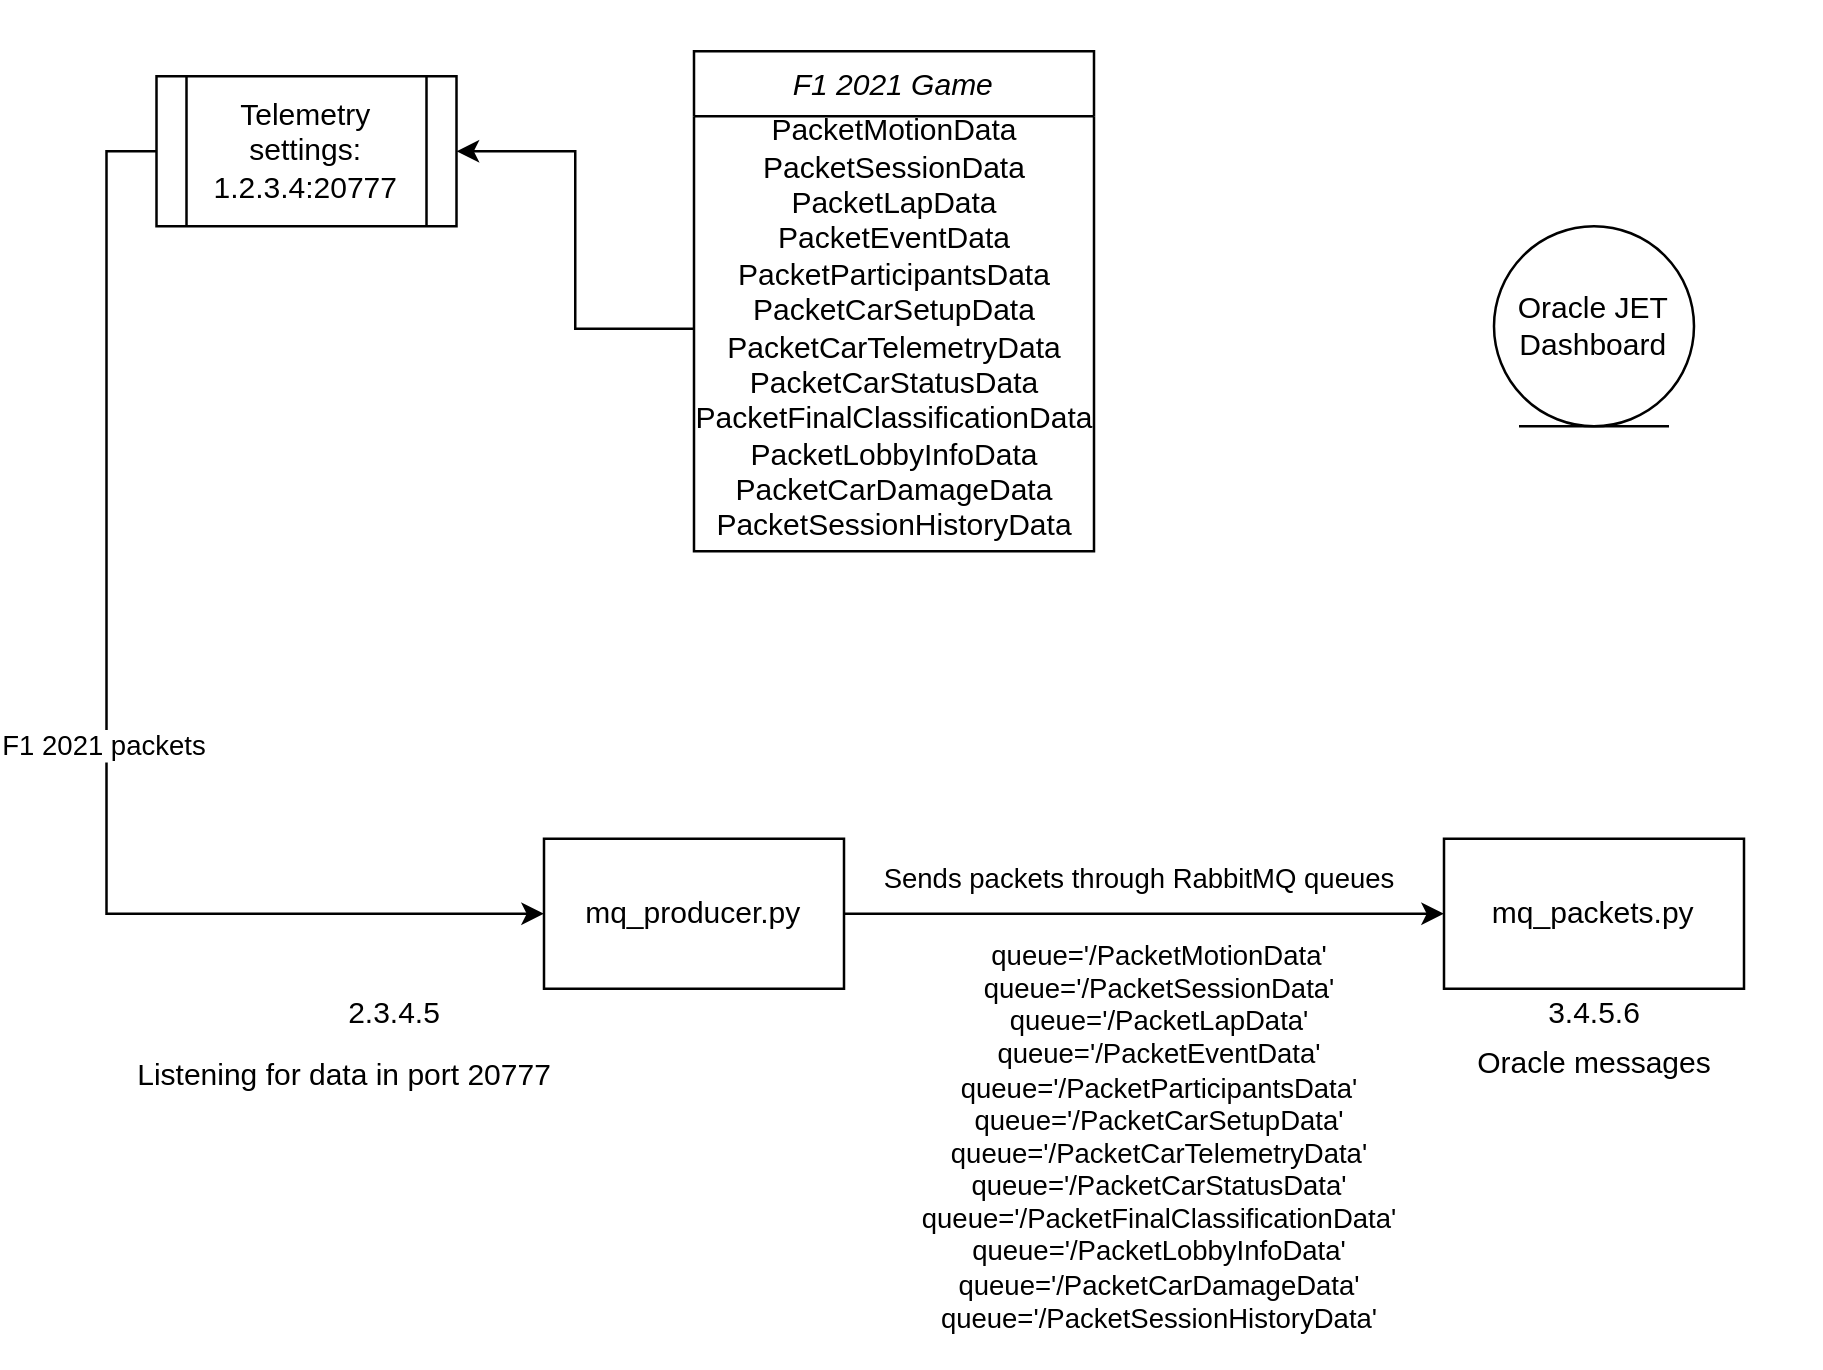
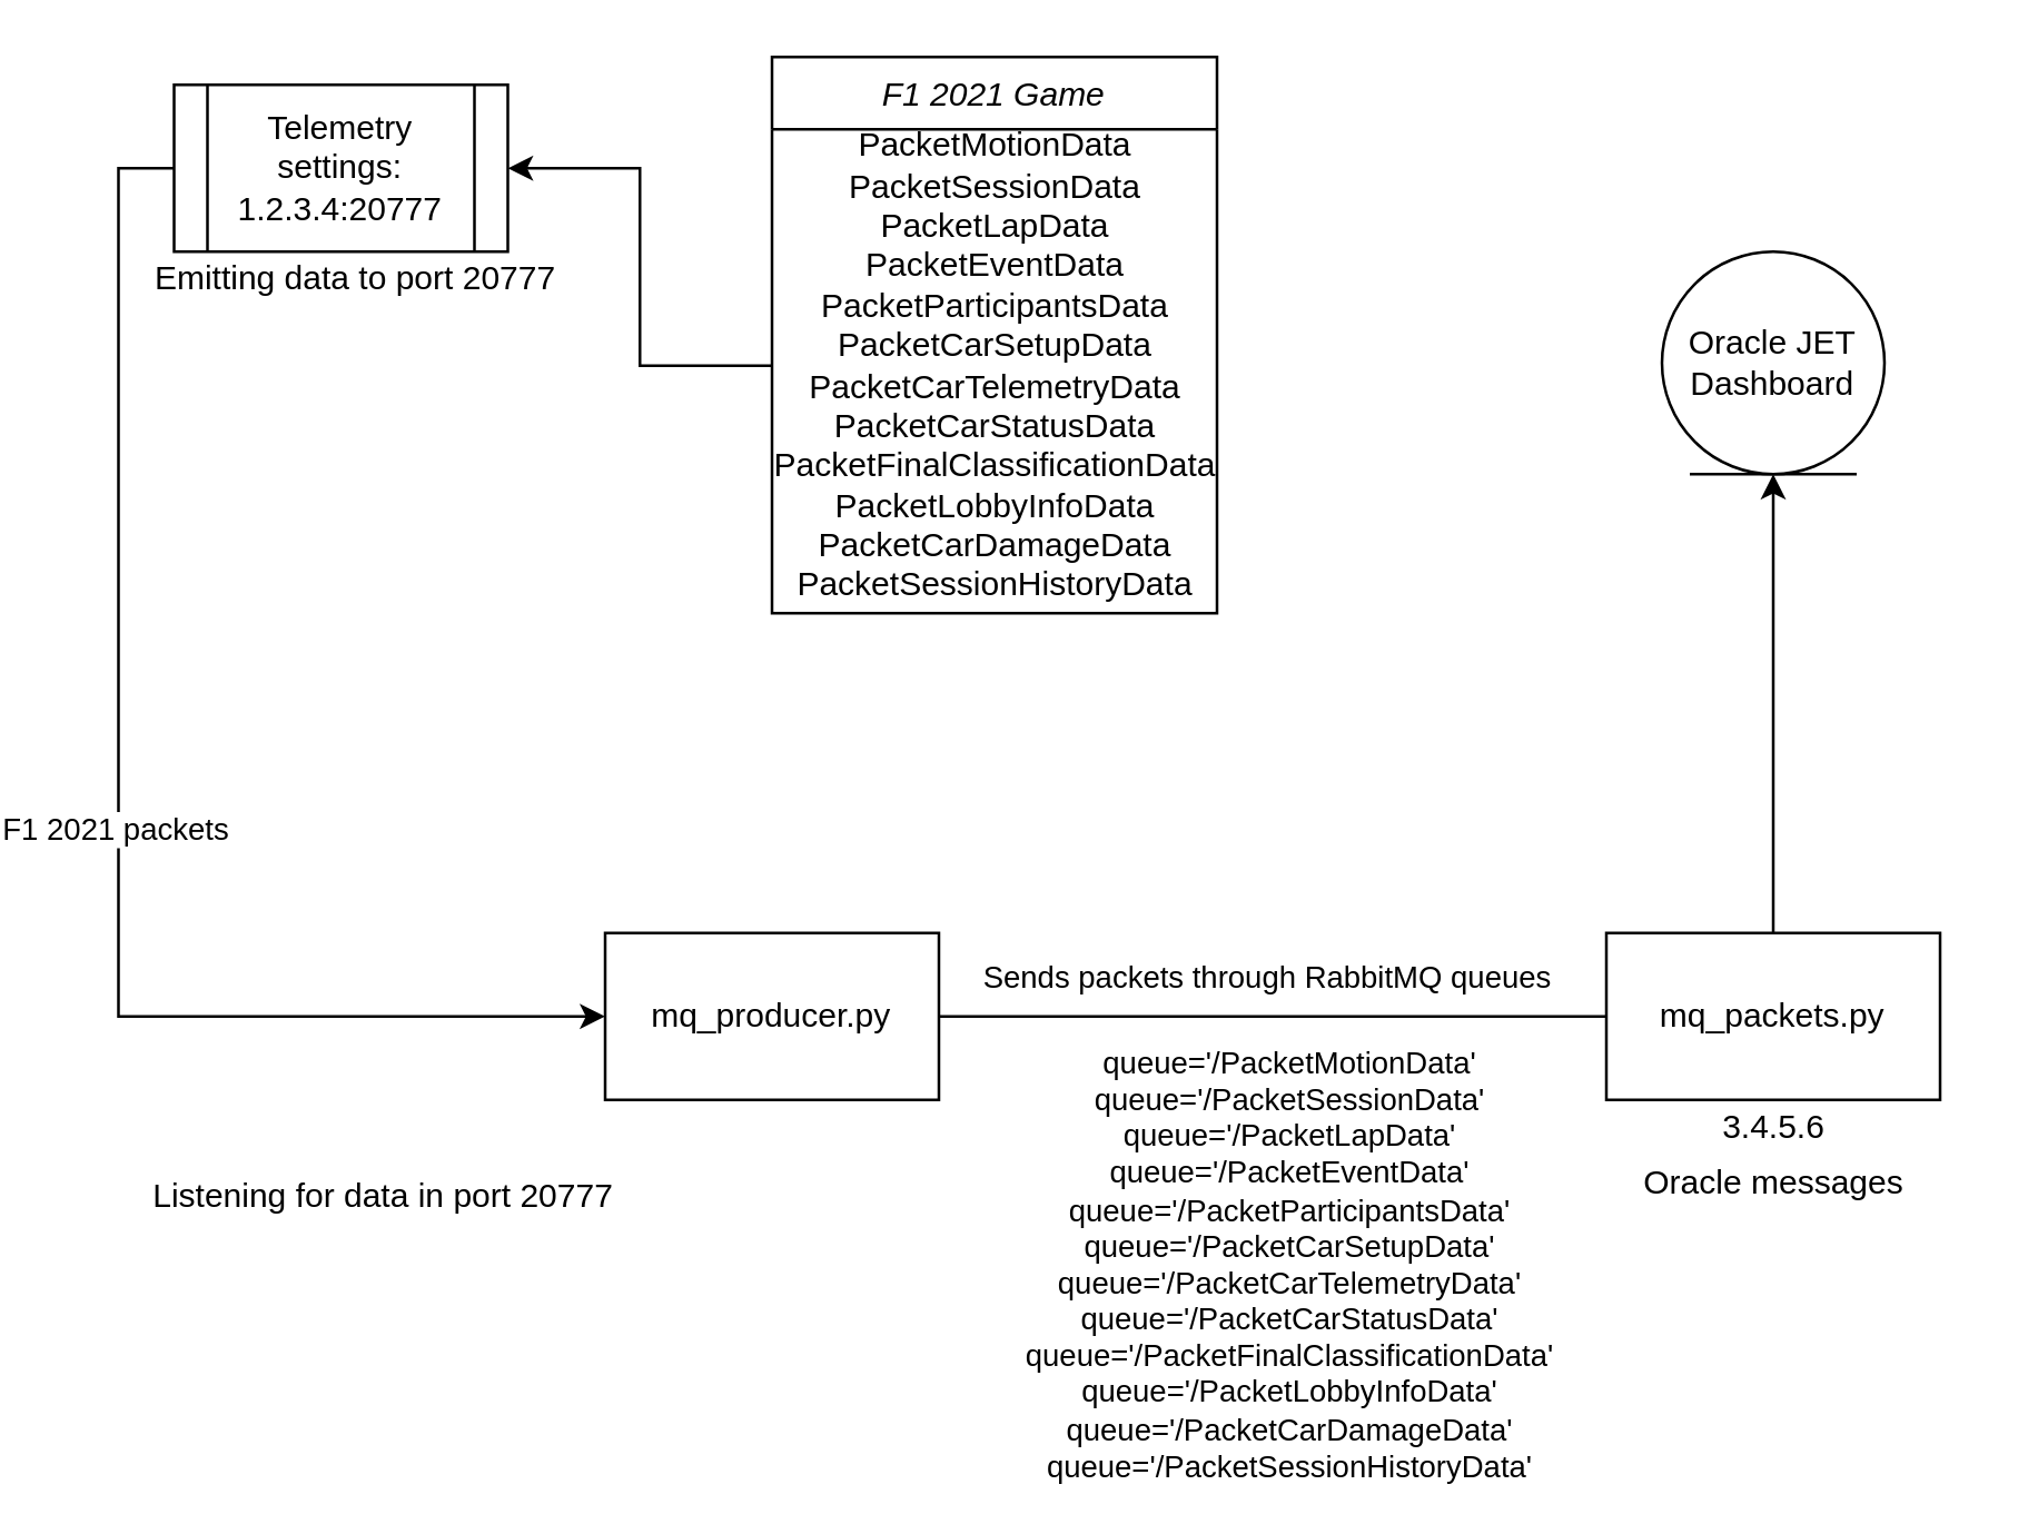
+ <mxCell id="16" value="Emitting data to port 20777" style="text;html=1;align=center;verticalAlign=middle;resizable=0;points=[];autosize=1;strokeColor=none;fillColor=none;" vertex="1" parent="1"><mxGeometry x="25" y="90" width="160" height="20" as="geometry" /></mxCell>
+ <mxCell id="8" style="edgeStyle=orthogonalEdgeStyle;rounded=0;orthogonalLoop=1;jettySize=auto;html=1;exitX=0.5;exitY=0;exitDx=0;exitDy=0;entryX=0.5;entryY=1;entryDx=0;entryDy=0;" edge="1" parent="1" source="9" target="18"><mxGeometry relative="1" as="geometry" /></mxCell>
- <mxCell id="4" style="edgeStyle=orthogonalEdgeStyle;rounded=0;orthogonalLoop=1;jettySize=auto;html=1;exitX=1;exitY=0.5;exitDx=0;exitDy=0;entryX=0;entryY=0.5;entryDx=0;entryDy=0;" edge="1" parent="1" source="7" target="9"><mxGeometry relative="1" as="geometry" /></mxCell>
+ <mxCell id="4" style="edgeStyle=orthogonalEdgeStyle;rounded=0;orthogonalLoop=1;jettySize=auto;html=1;exitX=1;exitY=0.5;exitDx=0;exitDy=0;entryX=0;entryY=0.5;entryDx=0;entryDy=0;endArrow=none;" edge="1" parent="1" source="7" target="9"><mxGeometry relative="1" as="geometry" /></mxCell>
- <mxCell id="13" value="&lt;div&gt;2.3.4.5&lt;/div&gt;" style="text;html=1;align=center;verticalAlign=middle;resizable=0;points=[];autosize=1;strokeColor=none;fillColor=none;" vertex="1" parent="1"><mxGeometry x="110" y="395" width="50" height="20" as="geometry" /></mxCell>
